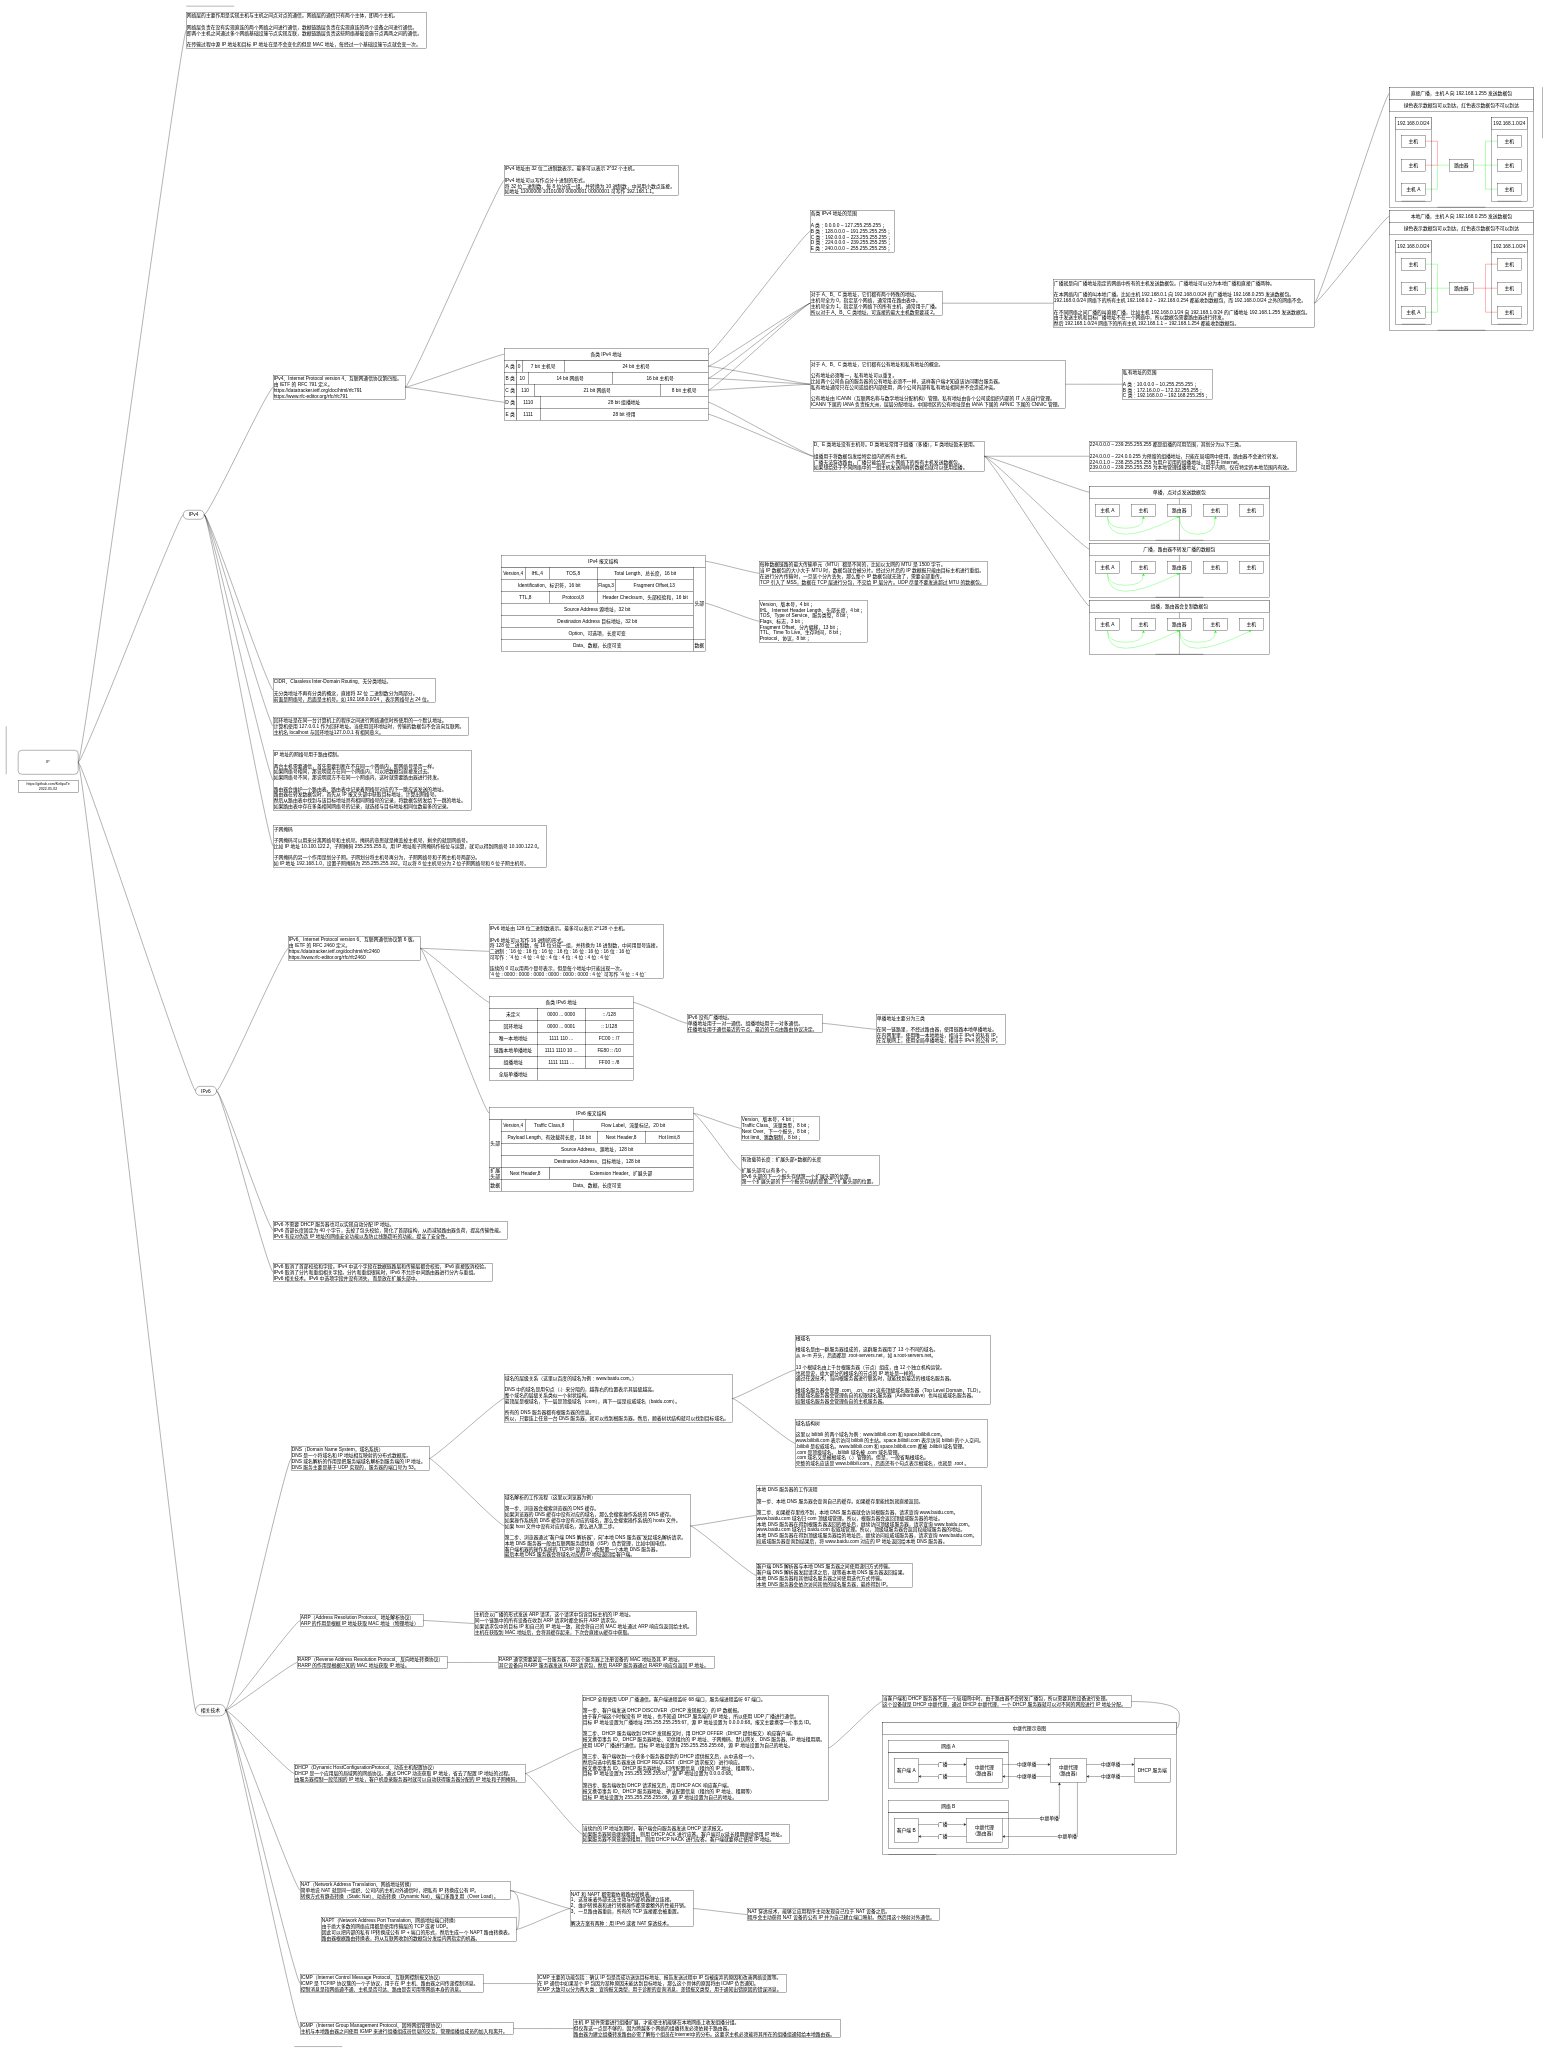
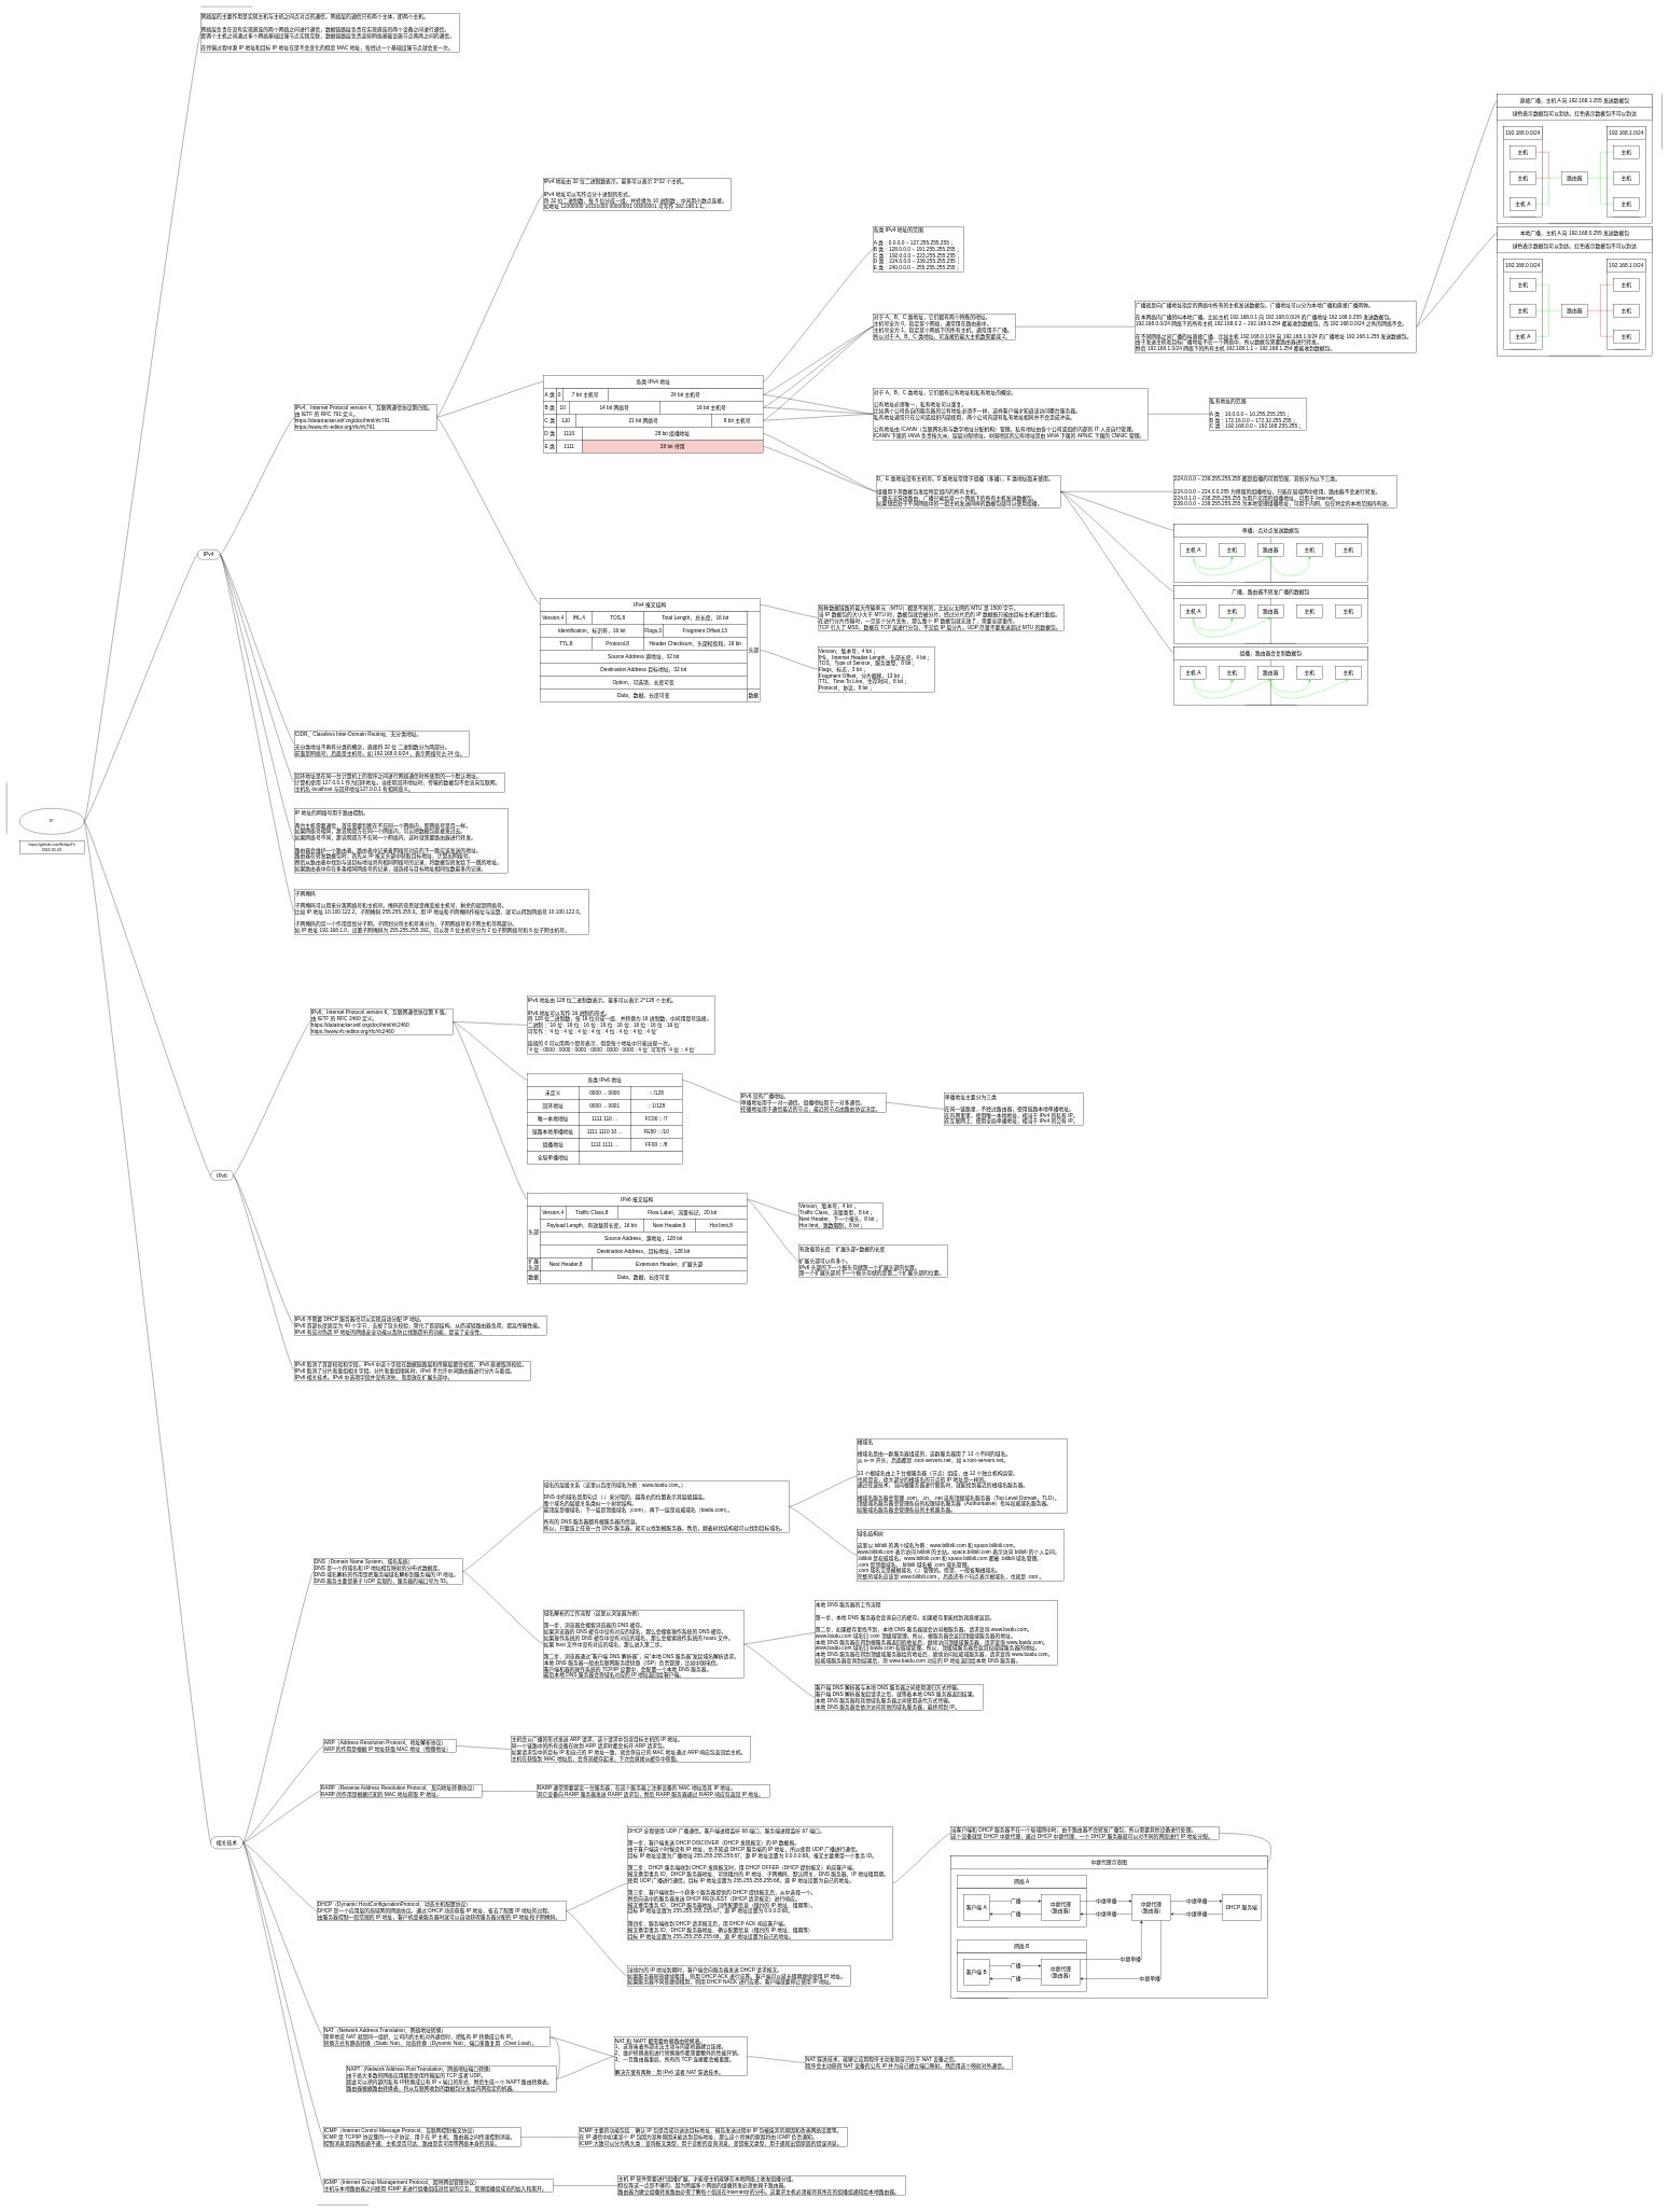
- <mxCell id="70" value="" style="edgeStyle=entityRelationEdgeStyle;startArrow=none;endArrow=none;segment=10;curved=1;rounded=0;fontSize=16;" parent="1" source="45" target="42" edge="1"><mxGeometry relative="1" as="geometry"><mxPoint x="700" y="1695" as="sourcePoint" /><mxPoint x="860" y="1420" as="targetPoint" /></mxGeometry></mxCell>
+ <mxCell id="70" value="" style="edgeStyle=entityRelationEdgeStyle;startArrow=none;endArrow=none;segment=10;curved=1;rounded=0;fontSize=16;" parent="1" source="45" target="87" edge="1"><mxGeometry relative="1" as="geometry"><mxPoint x="700" y="1695" as="sourcePoint" /><mxPoint x="860" y="1420" as="targetPoint" /></mxGeometry></mxCell>
- <mxCell id="37" value="28 bit 待用" style="rounded=0;whiteSpace=wrap;html=1;fontSize=16;strokeColor=default;" parent="24" vertex="1"><mxGeometry x="120" y="200" width="560" height="40" as="geometry" /></mxCell>
+ <mxCell id="37" value="28 bit 待用" style="rounded=0;whiteSpace=wrap;html=1;fontSize=16;strokeColor=default;fillColor=#f8cecc;" parent="24" vertex="1"><mxGeometry x="120" y="200" width="560" height="40" as="geometry" /></mxCell>
- <mxCell id="2" value="IP" style="whiteSpace=wrap;html=1;align=center;newEdgeStyle={&quot;edgeStyle&quot;:&quot;entityRelationEdgeStyle&quot;,&quot;startArrow&quot;:&quot;none&quot;,&quot;endArrow&quot;:&quot;none&quot;,&quot;segment&quot;:10,&quot;curved&quot;:1};treeFolding=1;treeMoving=1;rounded=1;" parent="1" vertex="1"><mxGeometry width="200" height="80" as="geometry" x="60" y="2500" /></mxCell>
+ <mxCell id="2" value="IP" style="ellipse;whiteSpace=wrap;html=1;align=center;newEdgeStyle={&quot;edgeStyle&quot;:&quot;entityRelationEdgeStyle&quot;,&quot;startArrow&quot;:&quot;none&quot;,&quot;endArrow&quot;:&quot;none&quot;,&quot;segment&quot;:10,&quot;curved&quot;:1};treeFolding=1;treeMoving=1;" parent="1" vertex="1"><mxGeometry width="200" height="80" as="geometry" x="60" y="2500" /></mxCell>
- <mxCell id="217" value="Version、版本号，4 bit；&lt;br&gt;Traffic Class、流量类型，8 bit；&lt;br&gt;Next Over、下一个报头，8 bit；&lt;br&gt;Hot limit、跳数限制，8 bit；" style="text;html=1;align=left;verticalAlign=middle;resizable=0;points=[];autosize=1;strokeColor=default;fillColor=none;fontSize=16;" parent="1" vertex="1"><mxGeometry x="2470" y="3720" width="260" height="80" as="geometry" /></mxCell>
+ <mxCell id="217" value="Version、版本号，4 bit；&lt;br&gt;Traffic Class、流量类型，8 bit；&lt;br&gt;Next Header、下一个报头，8 bit；&lt;br&gt;Hot limit、跳数限制，8 bit；" style="text;html=1;align=left;verticalAlign=middle;resizable=0;points=[];autosize=1;strokeColor=default;fillColor=none;fontSize=16;" parent="1" vertex="1"><mxGeometry x="2470" y="3720" width="260" height="80" as="geometry" /></mxCell>
